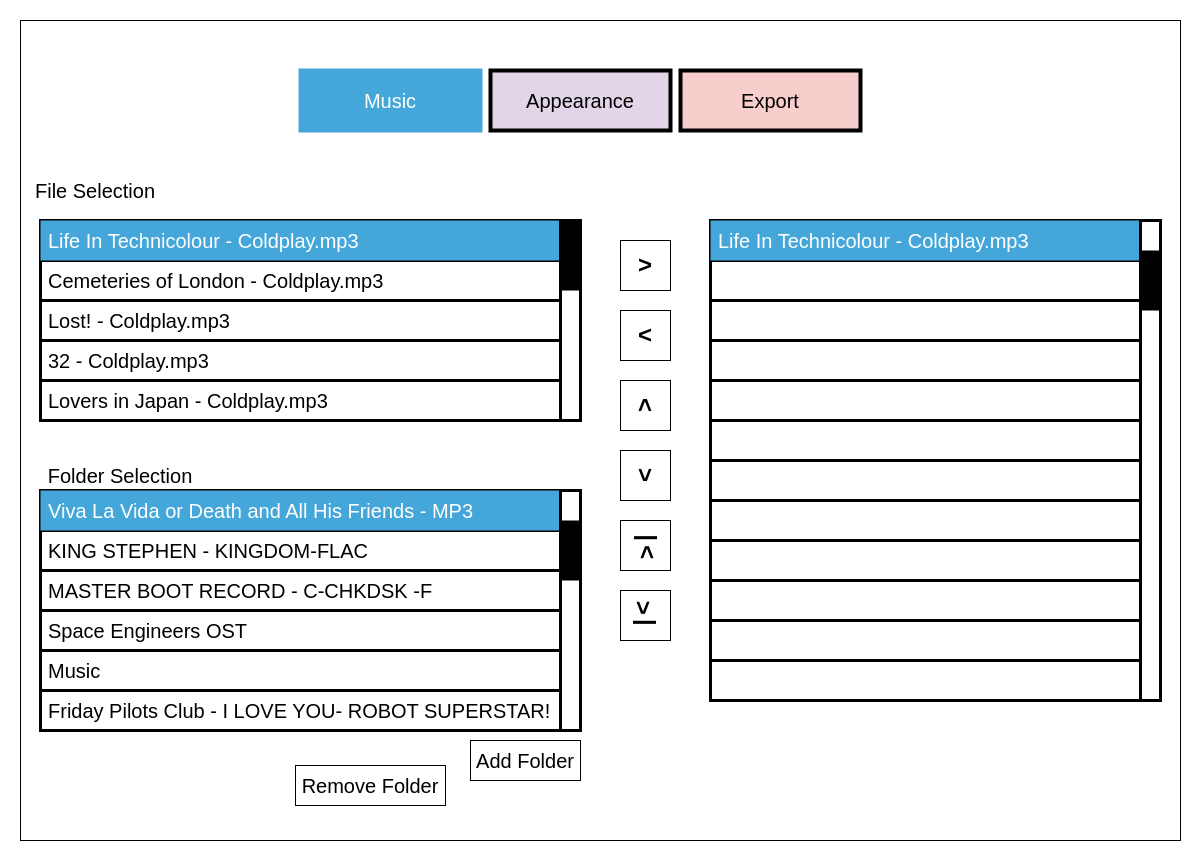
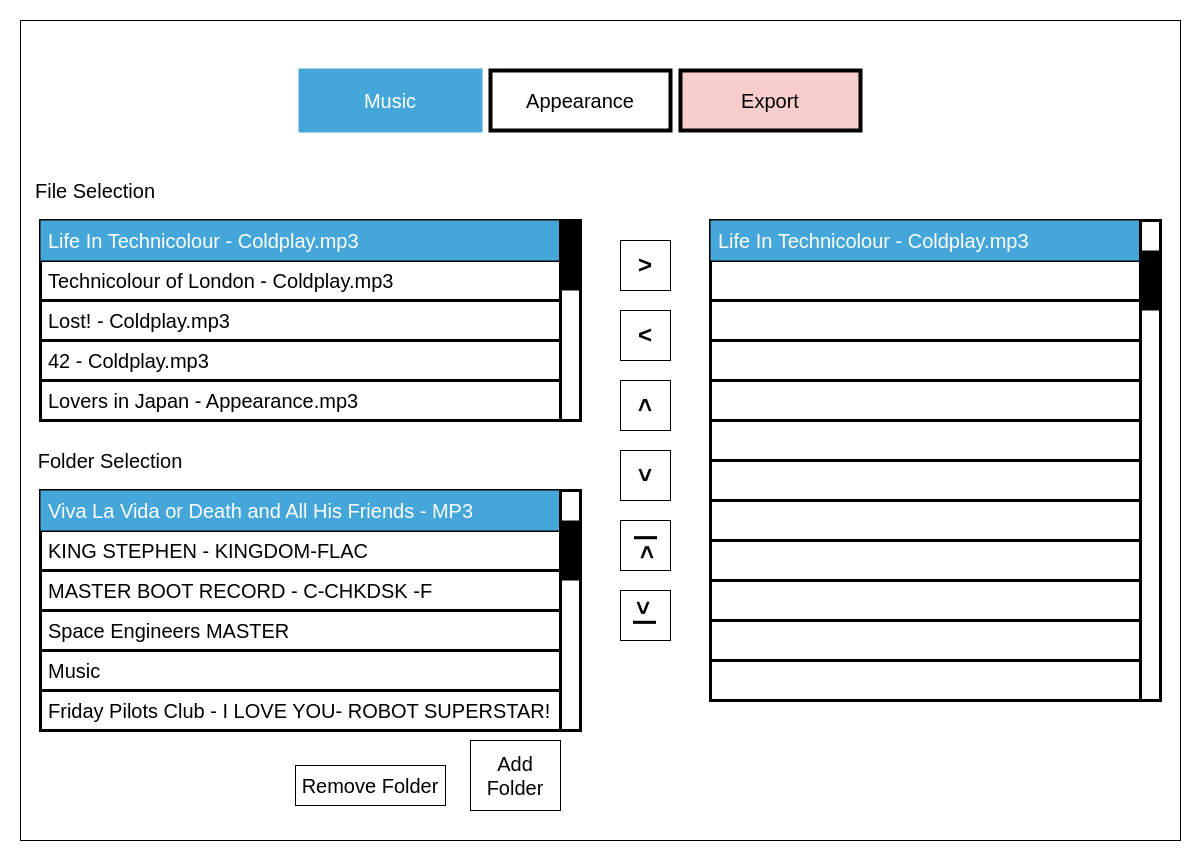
- <mxCell id="42" value="&lt;font style=&quot;font-size: 20px;&quot;&gt;Appearance&lt;/font&gt;" style="rounded=0;whiteSpace=wrap;html=1;strokeWidth=4;fillColor=#e1d5e7;" vertex="1" parent="1"><mxGeometry x="490" y="70" width="180" height="60" as="geometry" /></mxCell>
+ <mxCell id="42" value="&lt;font style=&quot;font-size: 20px;&quot;&gt;Appearance&lt;/font&gt;" style="rounded=0;whiteSpace=wrap;html=1;strokeWidth=4;" vertex="1" parent="1"><mxGeometry x="490" y="70" width="180" height="60" as="geometry" /></mxCell>
- <mxCell id="58" value="Cemeteries of London - Coldplay.mp3" style="shape=partialRectangle;html=1;whiteSpace=wrap;connectable=0;strokeColor=inherit;overflow=hidden;fillColor=none;top=0;left=0;bottom=0;right=0;pointerEvents=1;rounded=0;align=left;verticalAlign=middle;fontFamily=Helvetica;fontSize=20;fontColor=default;spacingLeft=6;" vertex="1" parent="57"><mxGeometry width="540" height="40" as="geometry"><mxRectangle width="540" height="40" as="alternateBounds" /></mxGeometry></mxCell>
+ <mxCell id="58" value="Technicolour of London - Coldplay.mp3" style="shape=partialRectangle;html=1;whiteSpace=wrap;connectable=0;strokeColor=inherit;overflow=hidden;fillColor=none;top=0;left=0;bottom=0;right=0;pointerEvents=1;rounded=0;align=left;verticalAlign=middle;fontFamily=Helvetica;fontSize=20;fontColor=default;spacingLeft=6;" vertex="1" parent="57"><mxGeometry width="540" height="40" as="geometry"><mxRectangle width="540" height="40" as="alternateBounds" /></mxGeometry></mxCell>
- <mxCell id="62" value="32 - Coldplay.mp3" style="shape=partialRectangle;html=1;whiteSpace=wrap;connectable=0;strokeColor=inherit;overflow=hidden;fillColor=none;top=0;left=0;bottom=0;right=0;pointerEvents=1;rounded=0;align=left;verticalAlign=middle;fontFamily=Helvetica;fontSize=20;fontColor=default;spacingLeft=6;" vertex="1" parent="61"><mxGeometry width="540" height="40" as="geometry"><mxRectangle width="540" height="40" as="alternateBounds" /></mxGeometry></mxCell>
+ <mxCell id="62" value="42 - Coldplay.mp3" style="shape=partialRectangle;html=1;whiteSpace=wrap;connectable=0;strokeColor=inherit;overflow=hidden;fillColor=none;top=0;left=0;bottom=0;right=0;pointerEvents=1;rounded=0;align=left;verticalAlign=middle;fontFamily=Helvetica;fontSize=20;fontColor=default;spacingLeft=6;" vertex="1" parent="61"><mxGeometry width="540" height="40" as="geometry"><mxRectangle width="540" height="40" as="alternateBounds" /></mxGeometry></mxCell>
- <mxCell id="64" value="Lovers in Japan - Coldplay.mp3" style="shape=partialRectangle;html=1;whiteSpace=wrap;connectable=0;strokeColor=inherit;overflow=hidden;fillColor=none;top=0;left=0;bottom=0;right=0;pointerEvents=1;rounded=0;align=left;verticalAlign=middle;fontFamily=Helvetica;fontSize=20;fontColor=default;spacingLeft=6;" vertex="1" parent="63"><mxGeometry width="540" height="40" as="geometry"><mxRectangle width="540" height="40" as="alternateBounds" /></mxGeometry></mxCell>
+ <mxCell id="64" value="Lovers in Japan - Appearance.mp3" style="shape=partialRectangle;html=1;whiteSpace=wrap;connectable=0;strokeColor=inherit;overflow=hidden;fillColor=none;top=0;left=0;bottom=0;right=0;pointerEvents=1;rounded=0;align=left;verticalAlign=middle;fontFamily=Helvetica;fontSize=20;fontColor=default;spacingLeft=6;" vertex="1" parent="63"><mxGeometry width="540" height="40" as="geometry"><mxRectangle width="540" height="40" as="alternateBounds" /></mxGeometry></mxCell>
- <mxCell id="45" value="Folder Selection" style="text;html=1;strokeColor=none;fillColor=none;align=center;verticalAlign=middle;whiteSpace=wrap;rounded=0;fontSize=20;fontFamily=Helvetica;fontColor=default;" vertex="1" parent="1"><mxGeometry x="40" y="460" width="160" height="30" as="geometry" /></mxCell>
+ <mxCell id="45" value="Folder Selection" style="text;html=1;strokeColor=none;fillColor=none;align=center;verticalAlign=middle;whiteSpace=wrap;rounded=0;fontSize=20;fontFamily=Helvetica;fontColor=default;" vertex="1" parent="1"><mxGeometry x="30" y="445" width="160" height="30" as="geometry" /></mxCell>
- <mxCell id="36" value="Space Engineers OST" style="shape=partialRectangle;html=1;whiteSpace=wrap;connectable=0;strokeColor=inherit;overflow=hidden;fillColor=none;top=0;left=0;bottom=0;right=0;pointerEvents=1;rounded=0;align=left;verticalAlign=middle;fontFamily=Helvetica;fontSize=20;fontColor=default;spacingLeft=6;" vertex="1" parent="35"><mxGeometry width="540" height="40" as="geometry"><mxRectangle width="540" height="40" as="alternateBounds" /></mxGeometry></mxCell>
+ <mxCell id="36" value="Space Engineers MASTER" style="shape=partialRectangle;html=1;whiteSpace=wrap;connectable=0;strokeColor=inherit;overflow=hidden;fillColor=none;top=0;left=0;bottom=0;right=0;pointerEvents=1;rounded=0;align=left;verticalAlign=middle;fontFamily=Helvetica;fontSize=20;fontColor=default;spacingLeft=6;" vertex="1" parent="35"><mxGeometry width="540" height="40" as="geometry"><mxRectangle width="540" height="40" as="alternateBounds" /></mxGeometry></mxCell>
- <mxCell id="52" value="Add Folder" style="rounded=0;whiteSpace=wrap;html=1;align=center;verticalAlign=middle;fontFamily=Helvetica;fontSize=20;fontColor=default;fillColor=none;gradientColor=none;" vertex="1" parent="1"><mxGeometry x="470" y="740" width="110" height="40" as="geometry" /></mxCell>
+ <mxCell id="52" value="Add Folder" style="rounded=0;whiteSpace=wrap;html=1;align=center;verticalAlign=middle;fontFamily=Helvetica;fontSize=20;fontColor=default;fillColor=none;gradientColor=none;" vertex="1" parent="1"><mxGeometry x="470" y="740" width="90" height="70" as="geometry" /></mxCell>
